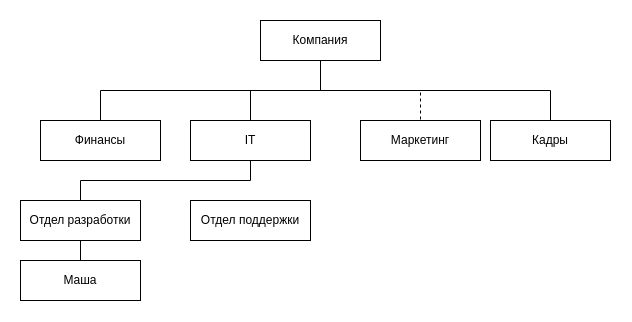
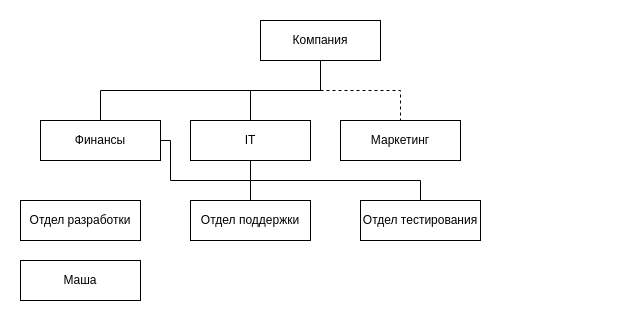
- <mxCell id="5" style="edgeStyle=orthogonalEdgeStyle;rounded=0;orthogonalLoop=1;jettySize=auto;html=1;exitX=0.5;exitY=1;exitDx=0;exitDy=0;entryX=0.5;entryY=0;entryDx=0;entryDy=0;endArrow=none;endFill=0;" edge="1" parent="1" source="6" target="11"><mxGeometry relative="1" as="geometry" /></mxCell>
- <mxCell id="12" value="Маркетинг" style="rounded=0;whiteSpace=wrap;html=1;" vertex="1" parent="1"><mxGeometry x="360" y="120" width="120" height="40" as="geometry" /></mxCell>
+ <mxCell id="12" value="Маркетинг" style="rounded=0;whiteSpace=wrap;html=1;" vertex="1" parent="1"><mxGeometry x="340" y="120" width="120" height="40" as="geometry" /></mxCell>
- <mxCell id="11" value="Кадры" style="rounded=0;whiteSpace=wrap;html=1;" vertex="1" parent="1"><mxGeometry x="490" y="120" width="120" height="40" as="geometry" /></mxCell>
- <mxCell id="8" style="edgeStyle=orthogonalEdgeStyle;rounded=0;orthogonalLoop=1;jettySize=auto;html=1;exitX=0.5;exitY=1;exitDx=0;exitDy=0;entryX=0.5;entryY=0;entryDx=0;entryDy=0;endArrow=none;endFill=0;" edge="1" parent="1" source="10" target="16"><mxGeometry relative="1" as="geometry" /></mxCell>
+ <mxCell id="8" style="edgeStyle=orthogonalEdgeStyle;rounded=0;orthogonalLoop=1;jettySize=auto;html=1;exitX=0.5;exitY=1;exitDx=0;exitDy=0;endArrow=none;endFill=0;" edge="1" parent="1" source="10" target="13"><mxGeometry relative="1" as="geometry" /></mxCell>
+ <mxCell id="9" style="edgeStyle=orthogonalEdgeStyle;rounded=0;orthogonalLoop=1;jettySize=auto;html=1;exitX=0.5;exitY=1;exitDx=0;exitDy=0;endArrow=none;endFill=0;" edge="1" parent="1" source="10" target="17"><mxGeometry relative="1" as="geometry" /></mxCell>
+ <mxCell id="7" style="edgeStyle=orthogonalEdgeStyle;rounded=0;orthogonalLoop=1;jettySize=auto;html=1;entryX=0.5;entryY=0;entryDx=0;entryDy=0;endArrow=none;endFill=0;" edge="1" parent="1" source="10" target="18"><mxGeometry relative="1" as="geometry" /></mxCell>
+ <mxCell id="17" value="Отдел тестирования" style="rounded=0;whiteSpace=wrap;html=1;" vertex="1" parent="1"><mxGeometry x="360" y="200" width="120" height="40" as="geometry" /></mxCell>
- <mxCell id="15" style="edgeStyle=orthogonalEdgeStyle;rounded=0;orthogonalLoop=1;jettySize=auto;html=1;entryX=0.5;entryY=0;entryDx=0;entryDy=0;endArrow=none;endFill=0;" edge="1" parent="1" source="16" target="14"><mxGeometry relative="1" as="geometry" /></mxCell>
